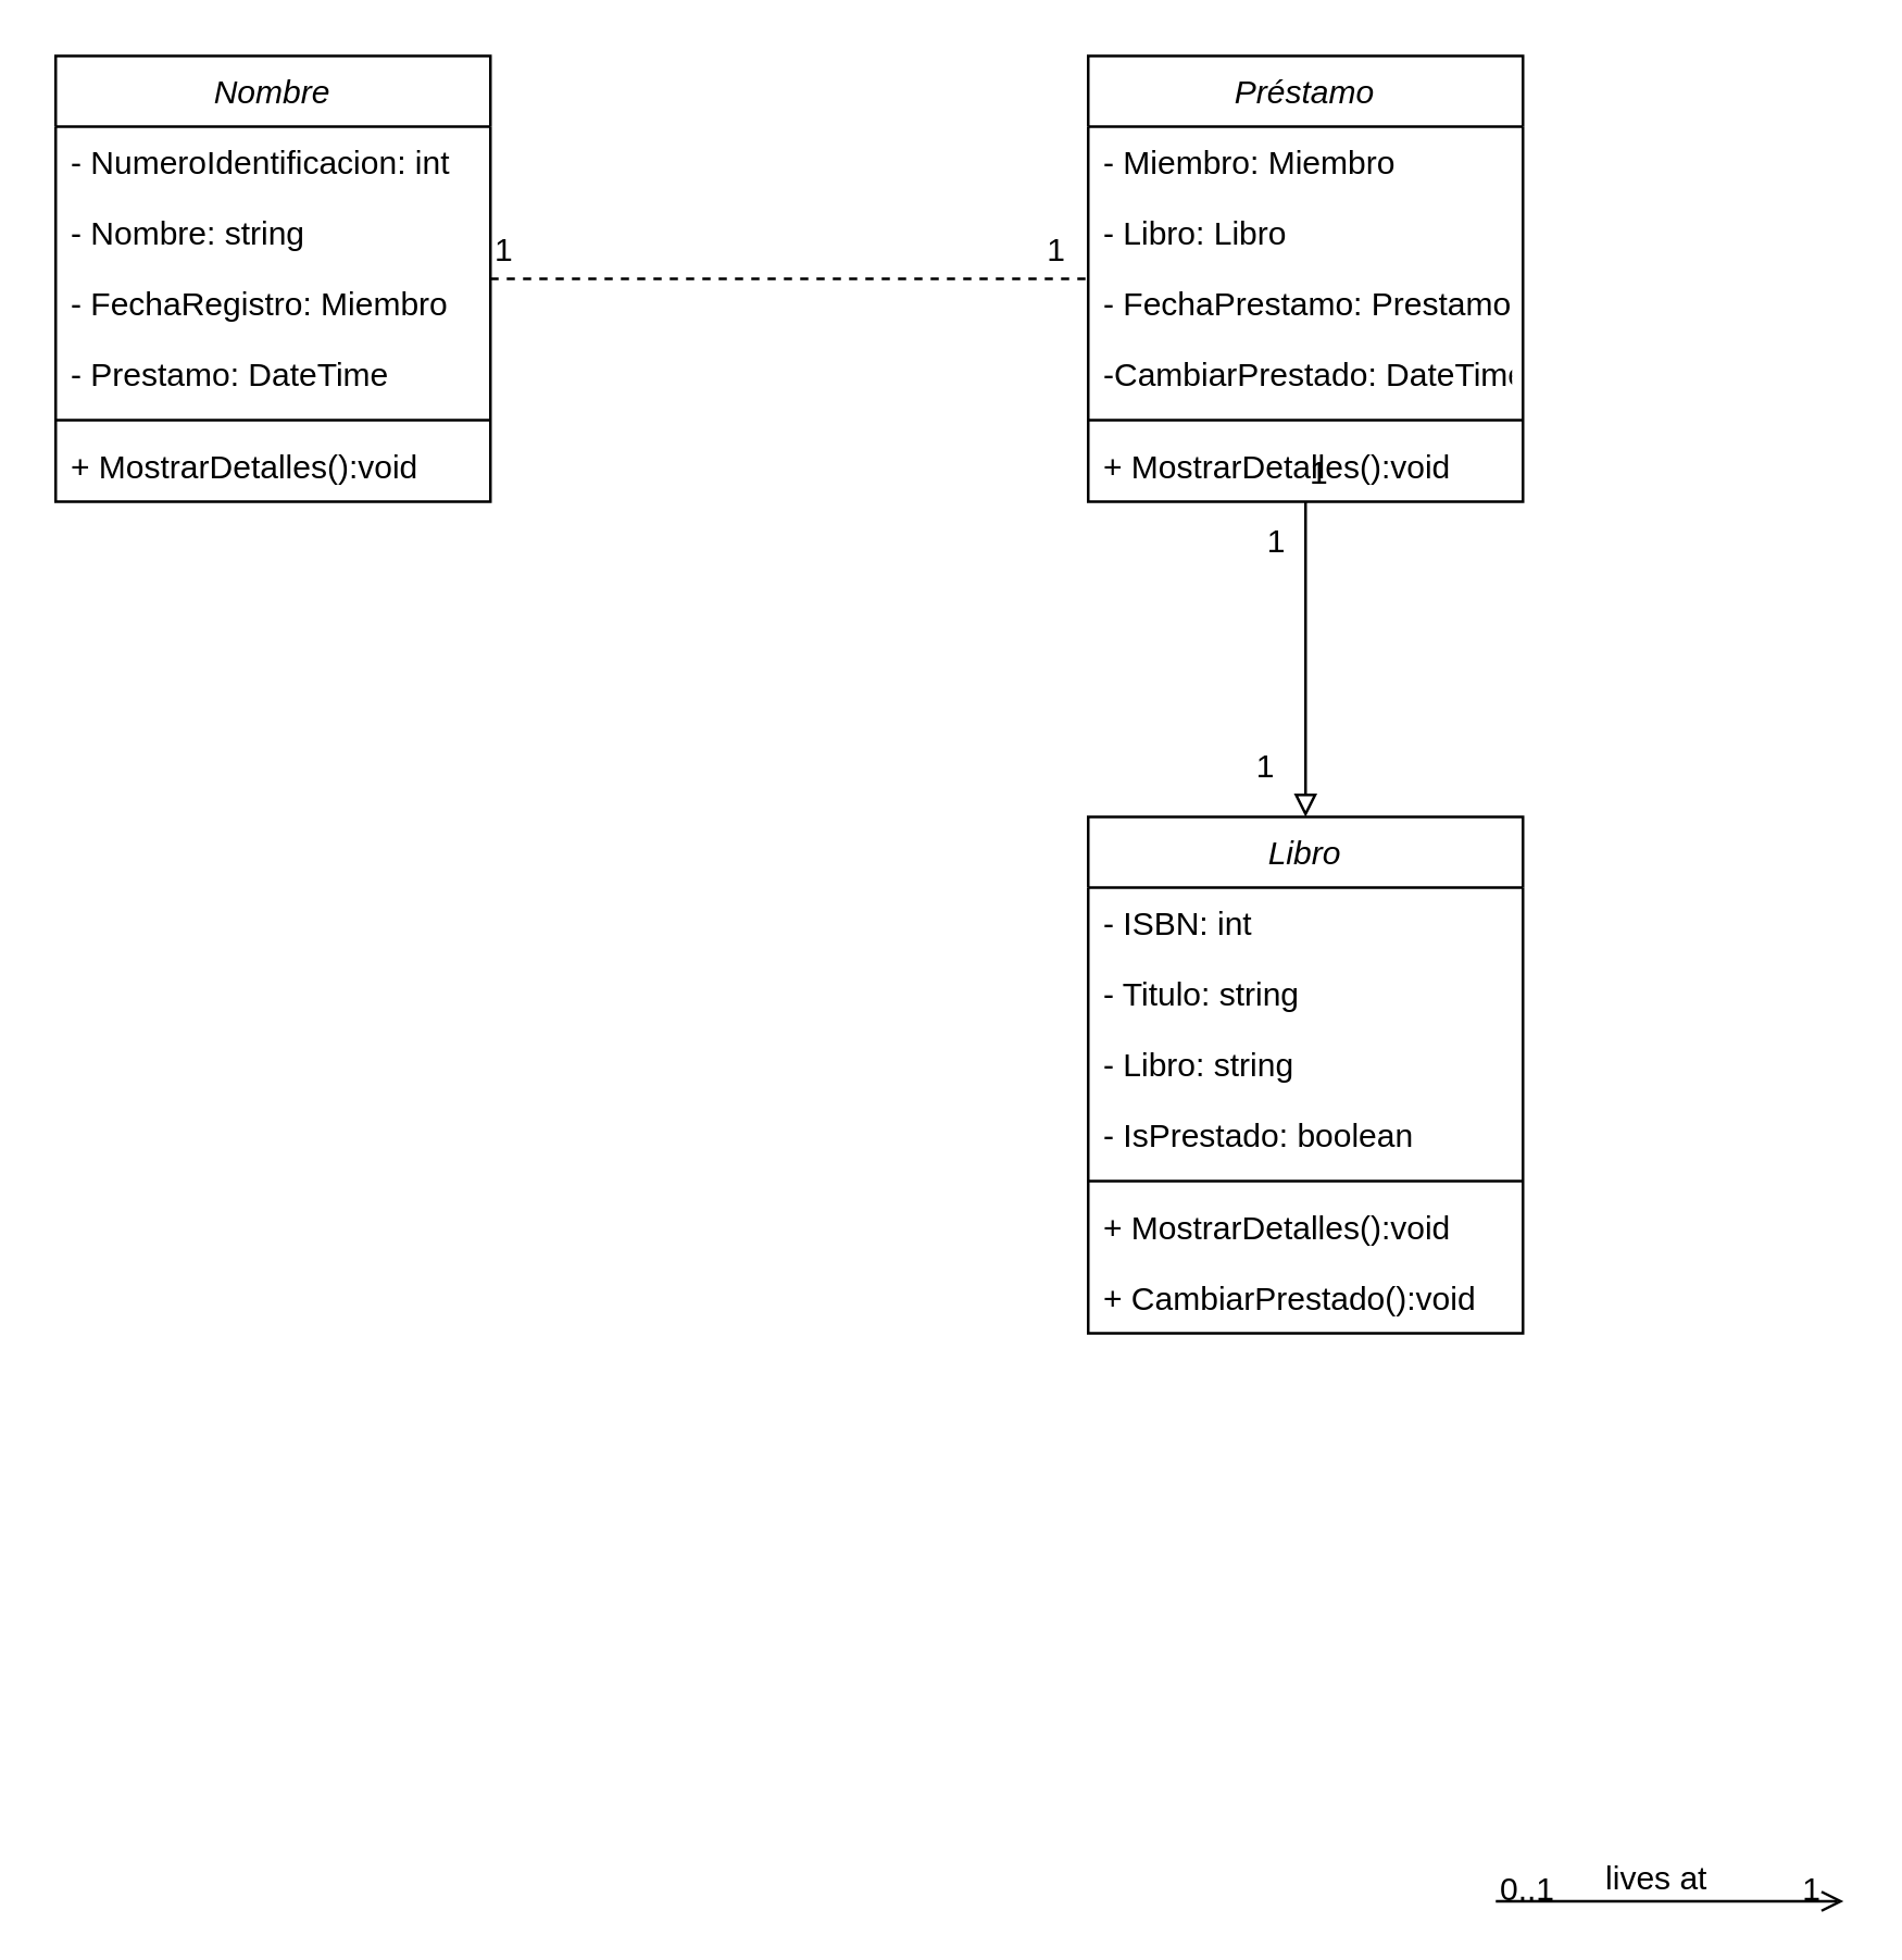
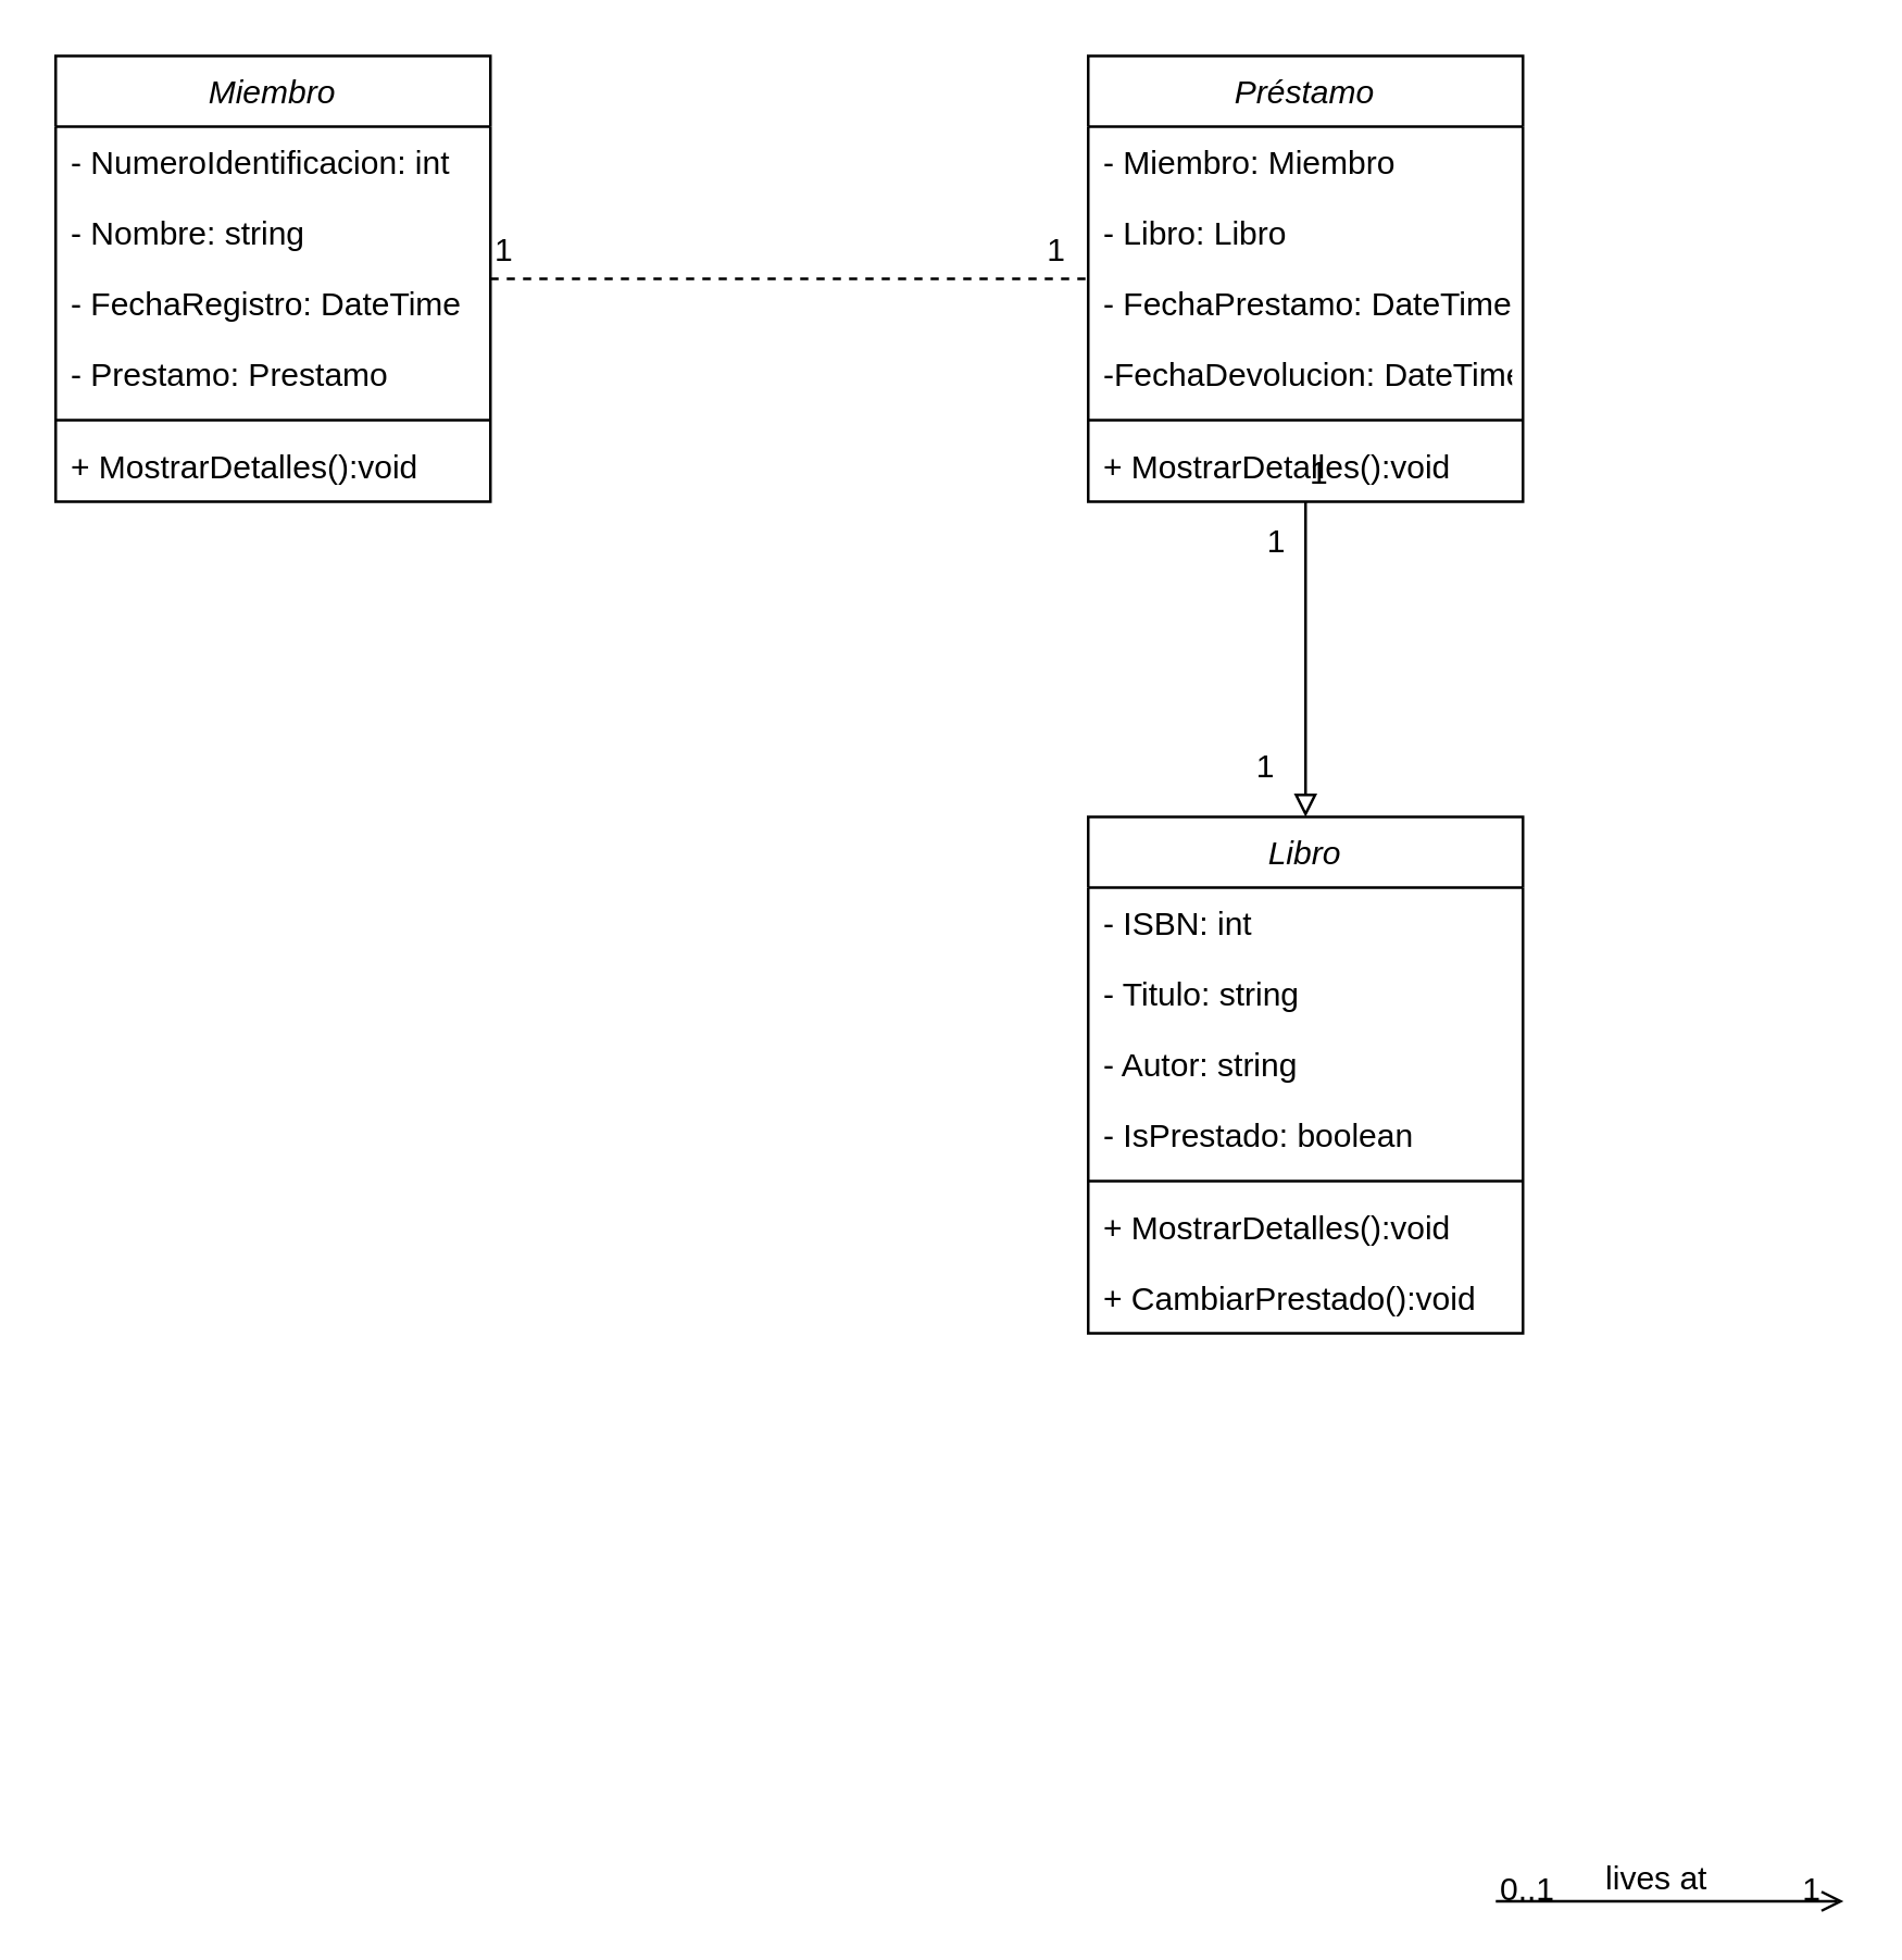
- <mxCell id="21" value="Nombre" style="swimlane;fontStyle=2;align=center;verticalAlign=top;childLayout=stackLayout;horizontal=1;startSize=26;horizontalStack=0;resizeParent=1;resizeLast=0;collapsible=1;marginBottom=0;rounded=0;shadow=0;strokeWidth=1;" vertex="1" parent="1"><mxGeometry x="20" y="20" width="160" height="164" as="geometry"><mxRectangle x="230" y="140" width="160" height="26" as="alternateBounds" /></mxGeometry></mxCell>
+ <mxCell id="21" value="Miembro" style="swimlane;fontStyle=2;align=center;verticalAlign=top;childLayout=stackLayout;horizontal=1;startSize=26;horizontalStack=0;resizeParent=1;resizeLast=0;collapsible=1;marginBottom=0;rounded=0;shadow=0;strokeWidth=1;" vertex="1" parent="1"><mxGeometry x="20" y="20" width="160" height="164" as="geometry"><mxRectangle x="230" y="140" width="160" height="26" as="alternateBounds" /></mxGeometry></mxCell>
- <mxCell id="24" value="- FechaRegistro: Miembro" style="text;align=left;verticalAlign=top;spacingLeft=4;spacingRight=4;overflow=hidden;rotatable=0;points=[[0,0.5],[1,0.5]];portConstraint=eastwest;rounded=0;shadow=0;html=0;" vertex="1" parent="21"><mxGeometry y="78" width="160" height="26" as="geometry" /></mxCell>
+ <mxCell id="24" value="- FechaRegistro: DateTime" style="text;align=left;verticalAlign=top;spacingLeft=4;spacingRight=4;overflow=hidden;rotatable=0;points=[[0,0.5],[1,0.5]];portConstraint=eastwest;rounded=0;shadow=0;html=0;" vertex="1" parent="21"><mxGeometry y="78" width="160" height="26" as="geometry" /></mxCell>
- <mxCell id="9" value="- FechaPrestamo: Prestamo" style="text;align=left;verticalAlign=top;spacingLeft=4;spacingRight=4;overflow=hidden;rotatable=0;points=[[0,0.5],[1,0.5]];portConstraint=eastwest;rounded=0;shadow=0;html=0;" vertex="1" parent="6"><mxGeometry y="78" width="160" height="26" as="geometry" /></mxCell>
+ <mxCell id="9" value="- FechaPrestamo: DateTime" style="text;align=left;verticalAlign=top;spacingLeft=4;spacingRight=4;overflow=hidden;rotatable=0;points=[[0,0.5],[1,0.5]];portConstraint=eastwest;rounded=0;shadow=0;html=0;" vertex="1" parent="6"><mxGeometry y="78" width="160" height="26" as="geometry" /></mxCell>
- <mxCell id="25" value="- Prestamo: DateTime" style="text;align=left;verticalAlign=top;spacingLeft=4;spacingRight=4;overflow=hidden;rotatable=0;points=[[0,0.5],[1,0.5]];portConstraint=eastwest;rounded=0;shadow=0;html=0;" vertex="1" parent="21"><mxGeometry y="104" width="160" height="26" as="geometry" /></mxCell>
+ <mxCell id="25" value="- Prestamo: Prestamo" style="text;align=left;verticalAlign=top;spacingLeft=4;spacingRight=4;overflow=hidden;rotatable=0;points=[[0,0.5],[1,0.5]];portConstraint=eastwest;rounded=0;shadow=0;html=0;" vertex="1" parent="21"><mxGeometry y="104" width="160" height="26" as="geometry" /></mxCell>
- <mxCell id="10" value="-CambiarPrestado: DateTime" style="text;align=left;verticalAlign=top;spacingLeft=4;spacingRight=4;overflow=hidden;rotatable=0;points=[[0,0.5],[1,0.5]];portConstraint=eastwest;rounded=0;shadow=0;html=0;" vertex="1" parent="6"><mxGeometry y="104" width="160" height="26" as="geometry" /></mxCell>
+ <mxCell id="10" value="-FechaDevolucion: DateTime" style="text;align=left;verticalAlign=top;spacingLeft=4;spacingRight=4;overflow=hidden;rotatable=0;points=[[0,0.5],[1,0.5]];portConstraint=eastwest;rounded=0;shadow=0;html=0;" vertex="1" parent="6"><mxGeometry y="104" width="160" height="26" as="geometry" /></mxCell>
- <mxCell id="16" value="- Libro: string" style="text;align=left;verticalAlign=top;spacingLeft=4;spacingRight=4;overflow=hidden;rotatable=0;points=[[0,0.5],[1,0.5]];portConstraint=eastwest;rounded=0;shadow=0;html=0;" vertex="1" parent="13"><mxGeometry y="78" width="160" height="26" as="geometry" /></mxCell>
+ <mxCell id="16" value="- Autor: string" style="text;align=left;verticalAlign=top;spacingLeft=4;spacingRight=4;overflow=hidden;rotatable=0;points=[[0,0.5],[1,0.5]];portConstraint=eastwest;rounded=0;shadow=0;html=0;" vertex="1" parent="13"><mxGeometry y="78" width="160" height="26" as="geometry" /></mxCell>
